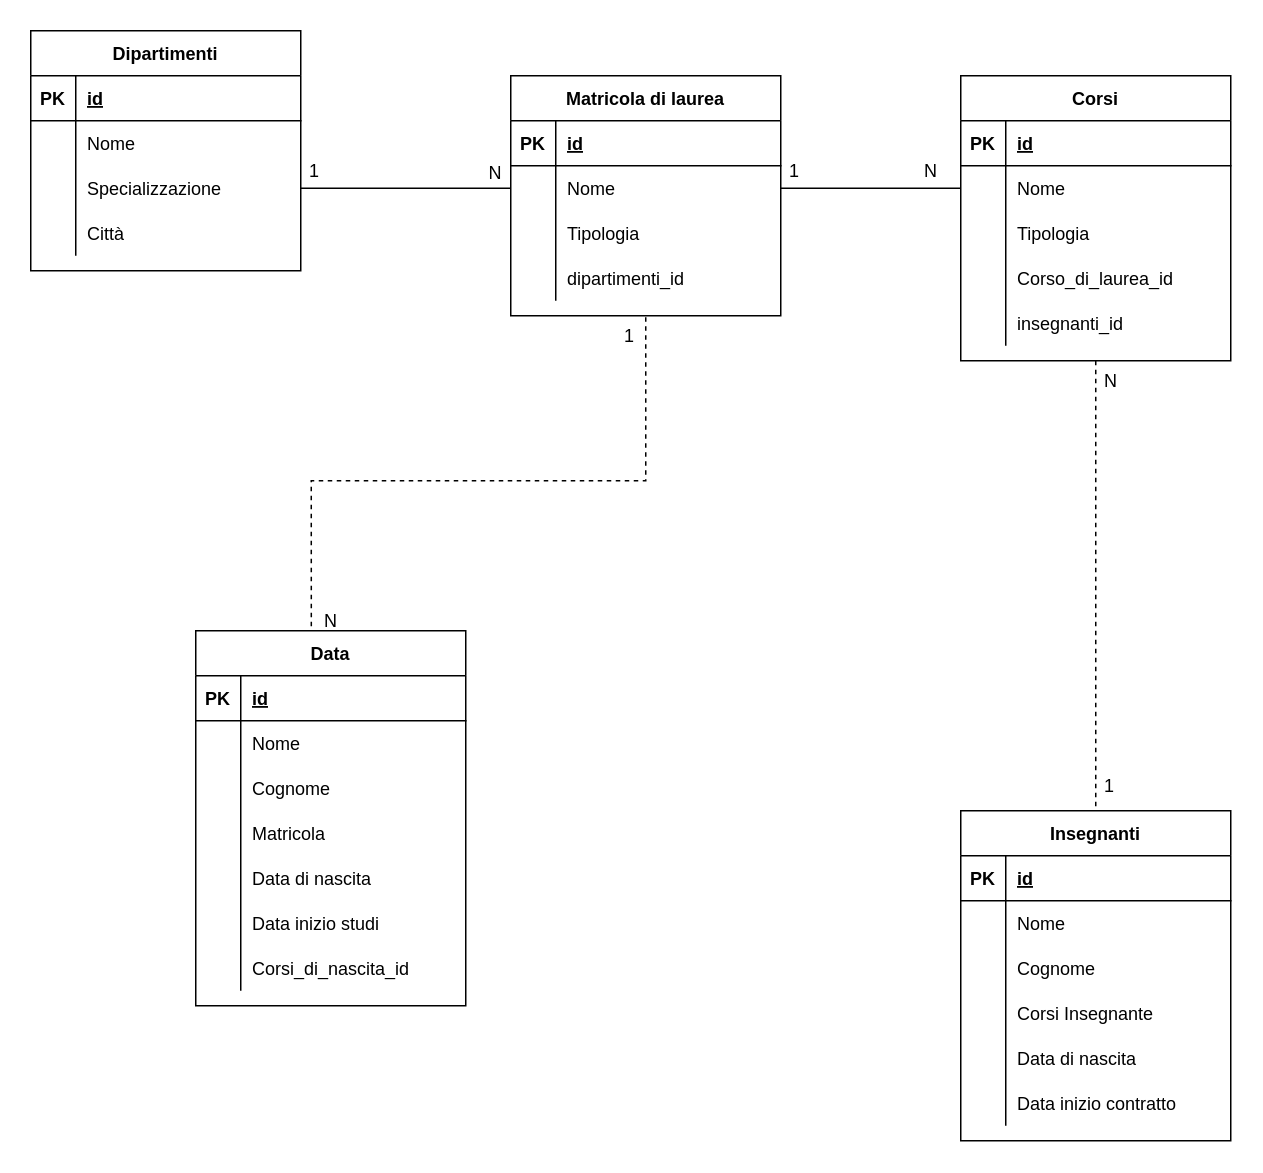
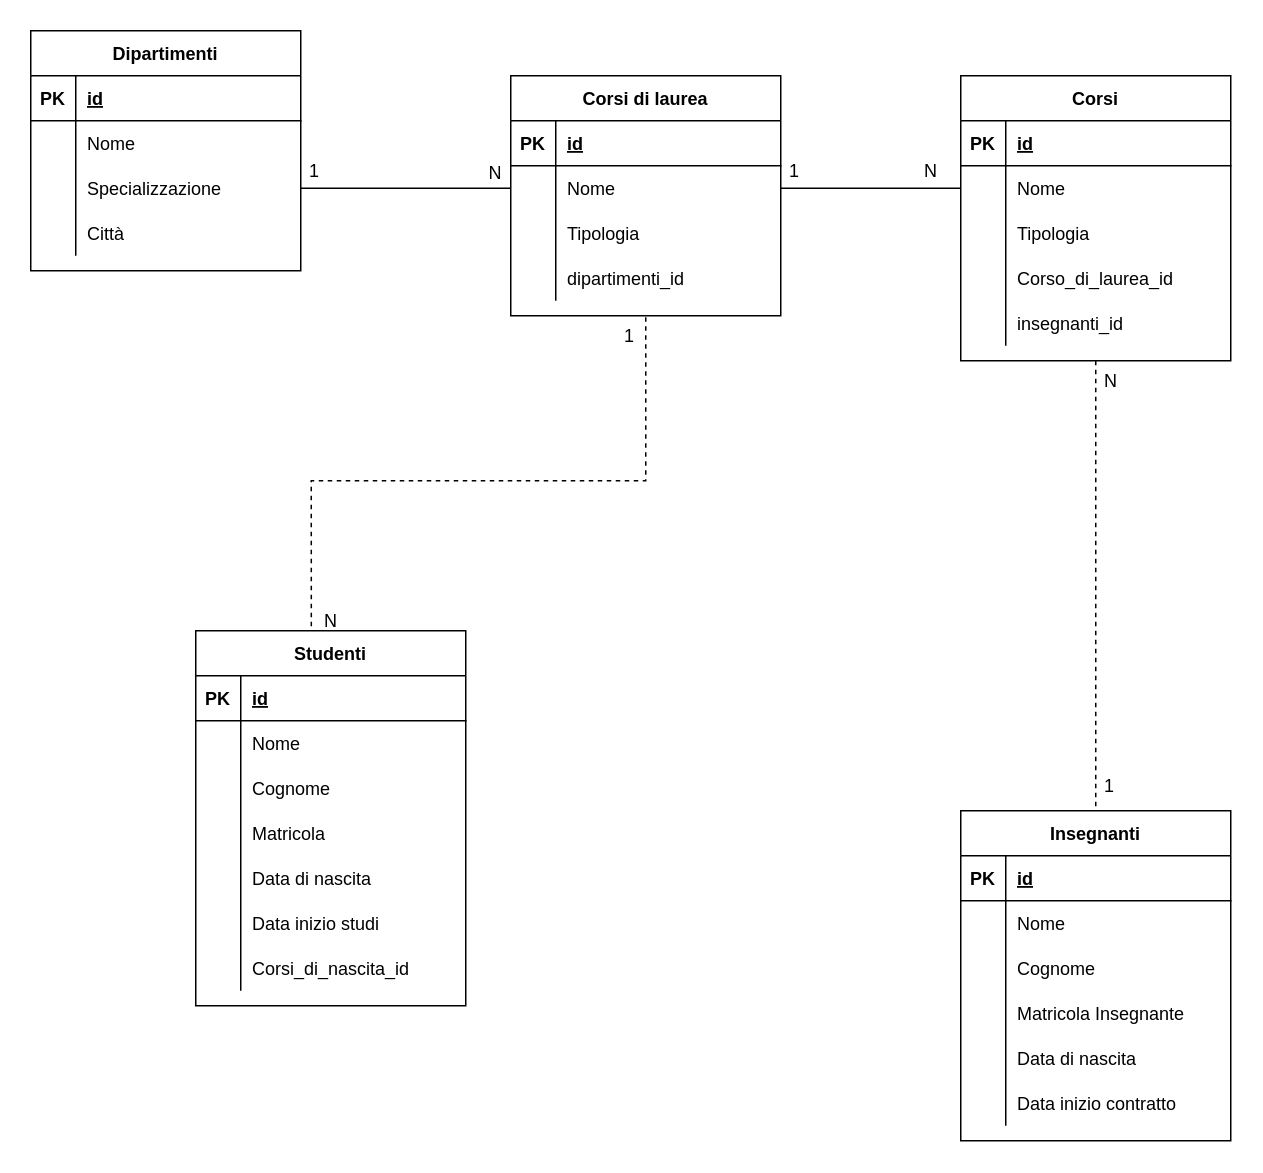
- <mxCell id="15" value="Matricola di laurea" style="shape=table;startSize=30;container=1;collapsible=1;childLayout=tableLayout;fixedRows=1;rowLines=0;fontStyle=1;align=center;resizeLast=1;" vertex="1" parent="1"><mxGeometry x="340" y="50" width="180" height="160" as="geometry" /></mxCell>
+ <mxCell id="15" value="Corsi di laurea" style="shape=table;startSize=30;container=1;collapsible=1;childLayout=tableLayout;fixedRows=1;rowLines=0;fontStyle=1;align=center;resizeLast=1;" vertex="1" parent="1"><mxGeometry x="340" y="50" width="180" height="160" as="geometry" /></mxCell>
- <mxCell id="63" value="Data" style="shape=table;startSize=30;container=1;collapsible=1;childLayout=tableLayout;fixedRows=1;rowLines=0;fontStyle=1;align=center;resizeLast=1;" vertex="1" parent="1"><mxGeometry x="130" y="420" width="180" height="250" as="geometry" /></mxCell>
+ <mxCell id="63" value="Studenti" style="shape=table;startSize=30;container=1;collapsible=1;childLayout=tableLayout;fixedRows=1;rowLines=0;fontStyle=1;align=center;resizeLast=1;" vertex="1" parent="1"><mxGeometry x="130" y="420" width="180" height="250" as="geometry" /></mxCell>
- <mxCell id="56" value="Corsi Insegnante" style="shape=partialRectangle;connectable=0;fillColor=none;top=0;left=0;bottom=0;right=0;align=left;spacingLeft=6;overflow=hidden;" vertex="1" parent="54"><mxGeometry x="30" width="150" height="30" as="geometry"><mxRectangle width="150" height="30" as="alternateBounds" /></mxGeometry></mxCell>
+ <mxCell id="56" value="Matricola Insegnante" style="shape=partialRectangle;connectable=0;fillColor=none;top=0;left=0;bottom=0;right=0;align=left;spacingLeft=6;overflow=hidden;" vertex="1" parent="54"><mxGeometry x="30" width="150" height="30" as="geometry"><mxRectangle width="150" height="30" as="alternateBounds" /></mxGeometry></mxCell>
